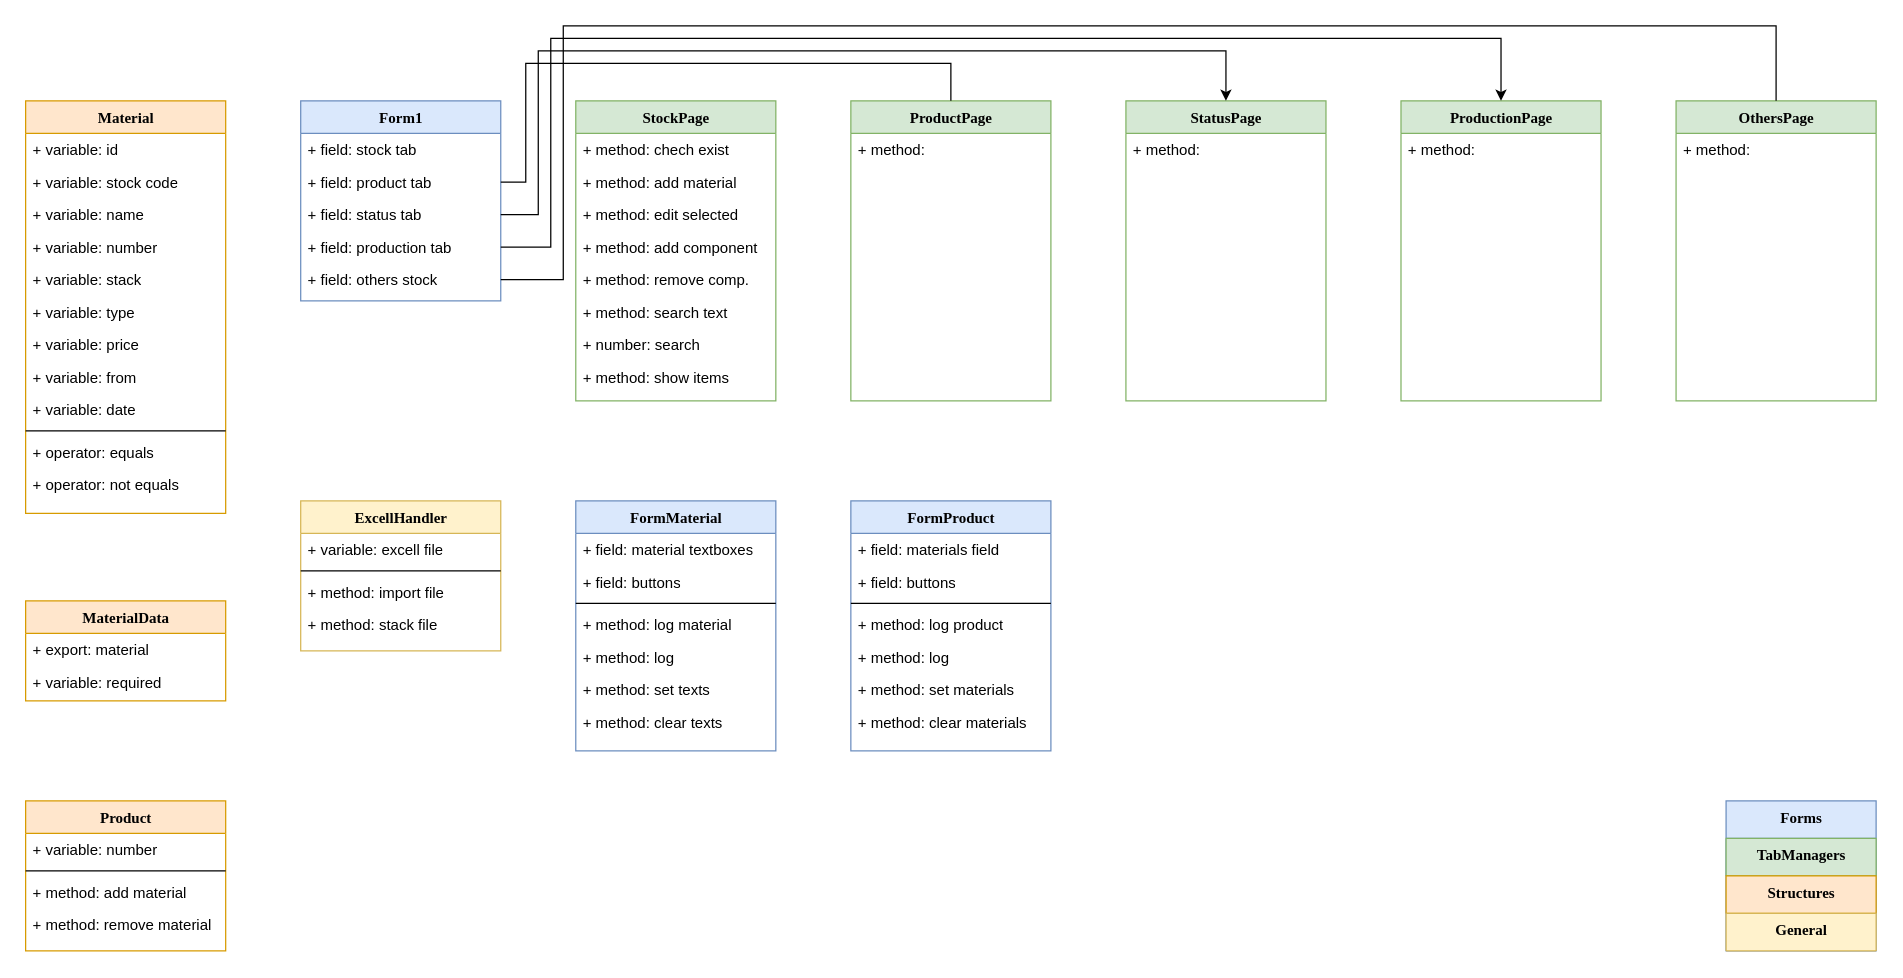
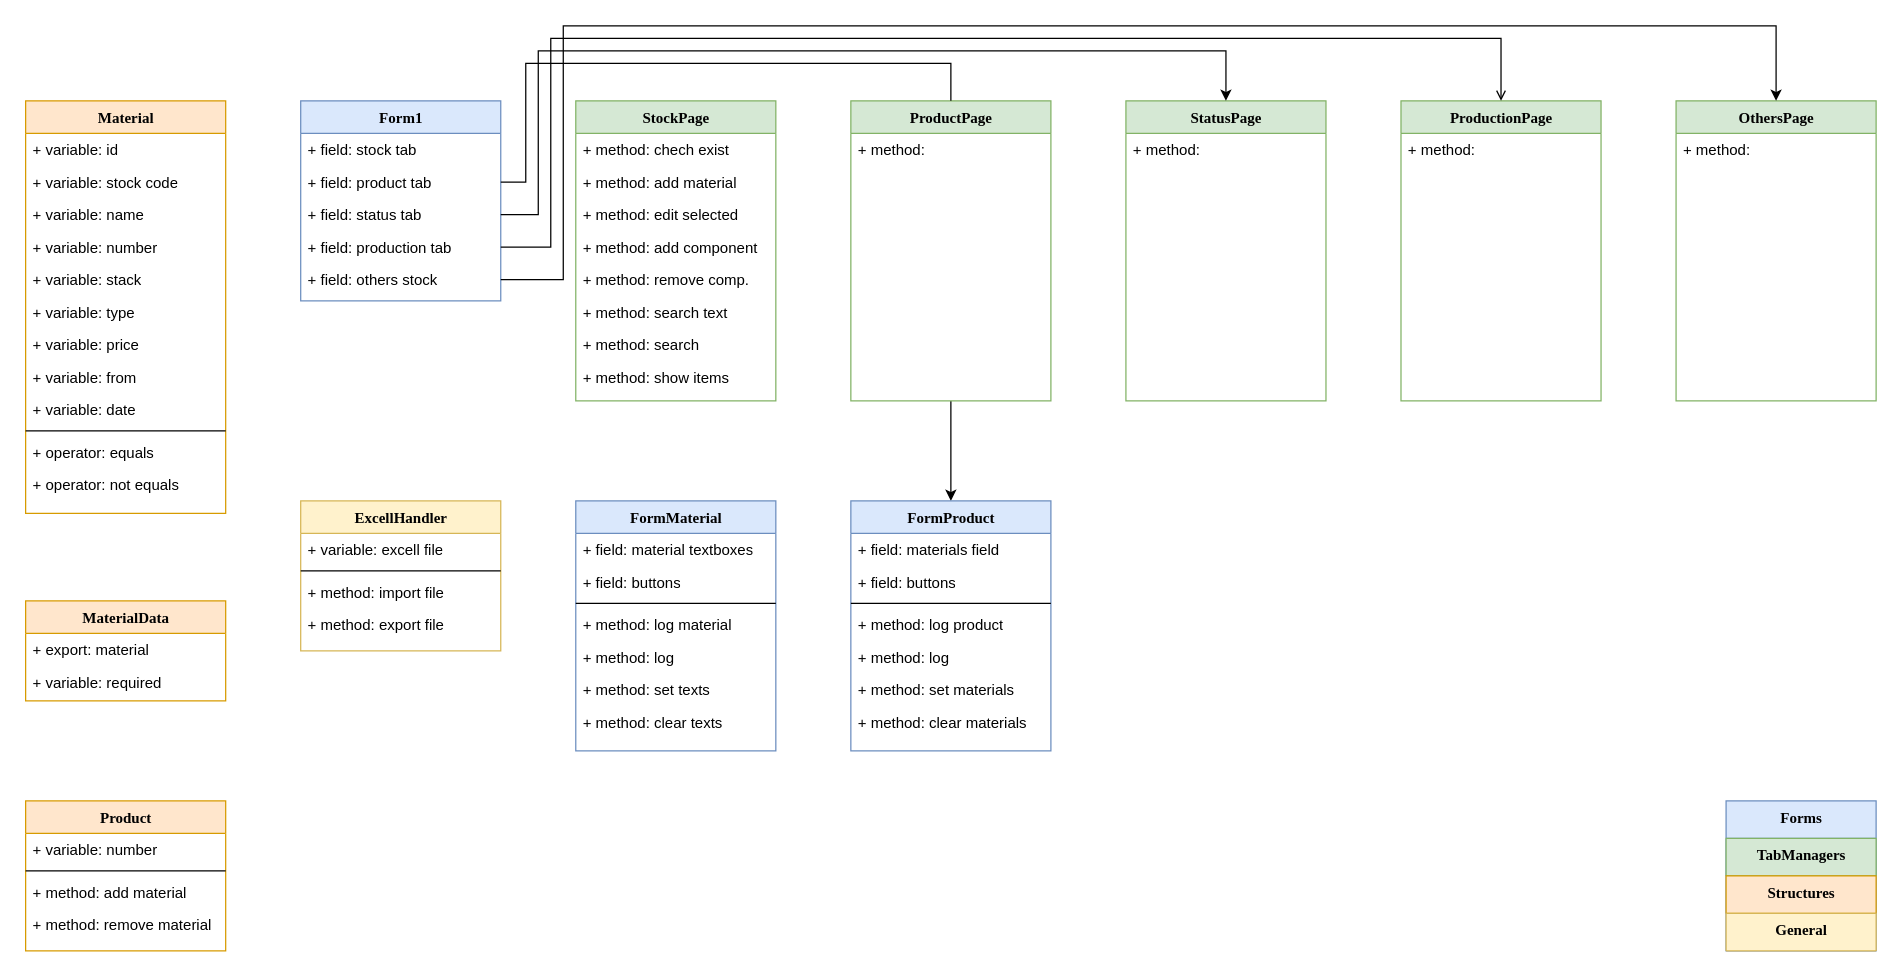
- <mxCell id="59" style="edgeStyle=orthogonalEdgeStyle;rounded=0;orthogonalLoop=1;jettySize=auto;html=1;entryX=0.5;entryY=0;entryDx=0;entryDy=0;" edge="1" parent="1" source="6" target="48"><mxGeometry relative="1" as="geometry"><Array as="points"><mxPoint x="440" y="197" /><mxPoint x="440" y="30" /><mxPoint x="1200" y="30" /></Array></mxGeometry></mxCell>
+ <mxCell id="59" style="edgeStyle=orthogonalEdgeStyle;rounded=0;orthogonalLoop=1;jettySize=auto;html=1;entryX=0.5;entryY=0;entryDx=0;entryDy=0;endArrow=open;" edge="1" parent="1" source="6" target="48"><mxGeometry relative="1" as="geometry"><Array as="points"><mxPoint x="440" y="197" /><mxPoint x="440" y="30" /><mxPoint x="1200" y="30" /></Array></mxGeometry></mxCell>
- <mxCell id="60" style="edgeStyle=orthogonalEdgeStyle;rounded=0;orthogonalLoop=1;jettySize=auto;html=1;entryX=0.5;entryY=0;entryDx=0;entryDy=0;endArrow=none;" edge="1" parent="1" source="7" target="50"><mxGeometry relative="1" as="geometry"><Array as="points"><mxPoint x="450" y="223" /><mxPoint x="450" y="20" /><mxPoint x="1420" y="20" /></Array></mxGeometry></mxCell>
+ <mxCell id="60" style="edgeStyle=orthogonalEdgeStyle;rounded=0;orthogonalLoop=1;jettySize=auto;html=1;entryX=0.5;entryY=0;entryDx=0;entryDy=0;" edge="1" parent="1" source="7" target="50"><mxGeometry relative="1" as="geometry"><Array as="points"><mxPoint x="450" y="223" /><mxPoint x="450" y="20" /><mxPoint x="1420" y="20" /></Array></mxGeometry></mxCell>
- <mxCell id="23" value="+ number: search" style="text;html=1;strokeColor=none;fillColor=none;align=left;verticalAlign=top;spacingLeft=4;spacingRight=4;whiteSpace=wrap;overflow=hidden;rotatable=0;points=[[0,0.5],[1,0.5]];portConstraint=eastwest;" vertex="1" parent="16"><mxGeometry y="182" width="160" height="26" as="geometry" /></mxCell>
+ <mxCell id="23" value="+ method: search" style="text;html=1;strokeColor=none;fillColor=none;align=left;verticalAlign=top;spacingLeft=4;spacingRight=4;whiteSpace=wrap;overflow=hidden;rotatable=0;points=[[0,0.5],[1,0.5]];portConstraint=eastwest;" vertex="1" parent="16"><mxGeometry y="182" width="160" height="26" as="geometry" /></mxCell>
+ <mxCell id="52" style="edgeStyle=orthogonalEdgeStyle;rounded=0;orthogonalLoop=1;jettySize=auto;html=1;entryX=0.5;entryY=0;entryDx=0;entryDy=0;" edge="1" parent="1" source="53" target="64"><mxGeometry relative="1" as="geometry" /></mxCell>
- <mxCell id="47" value="+ method: stack file" style="text;html=1;strokeColor=none;fillColor=none;align=left;verticalAlign=top;spacingLeft=4;spacingRight=4;whiteSpace=wrap;overflow=hidden;rotatable=0;points=[[0,0.5],[1,0.5]];portConstraint=eastwest;" vertex="1" parent="43"><mxGeometry y="86" width="160" height="26" as="geometry" /></mxCell>
+ <mxCell id="47" value="+ method: export file" style="text;html=1;strokeColor=none;fillColor=none;align=left;verticalAlign=top;spacingLeft=4;spacingRight=4;whiteSpace=wrap;overflow=hidden;rotatable=0;points=[[0,0.5],[1,0.5]];portConstraint=eastwest;" vertex="1" parent="43"><mxGeometry y="86" width="160" height="26" as="geometry" /></mxCell>
